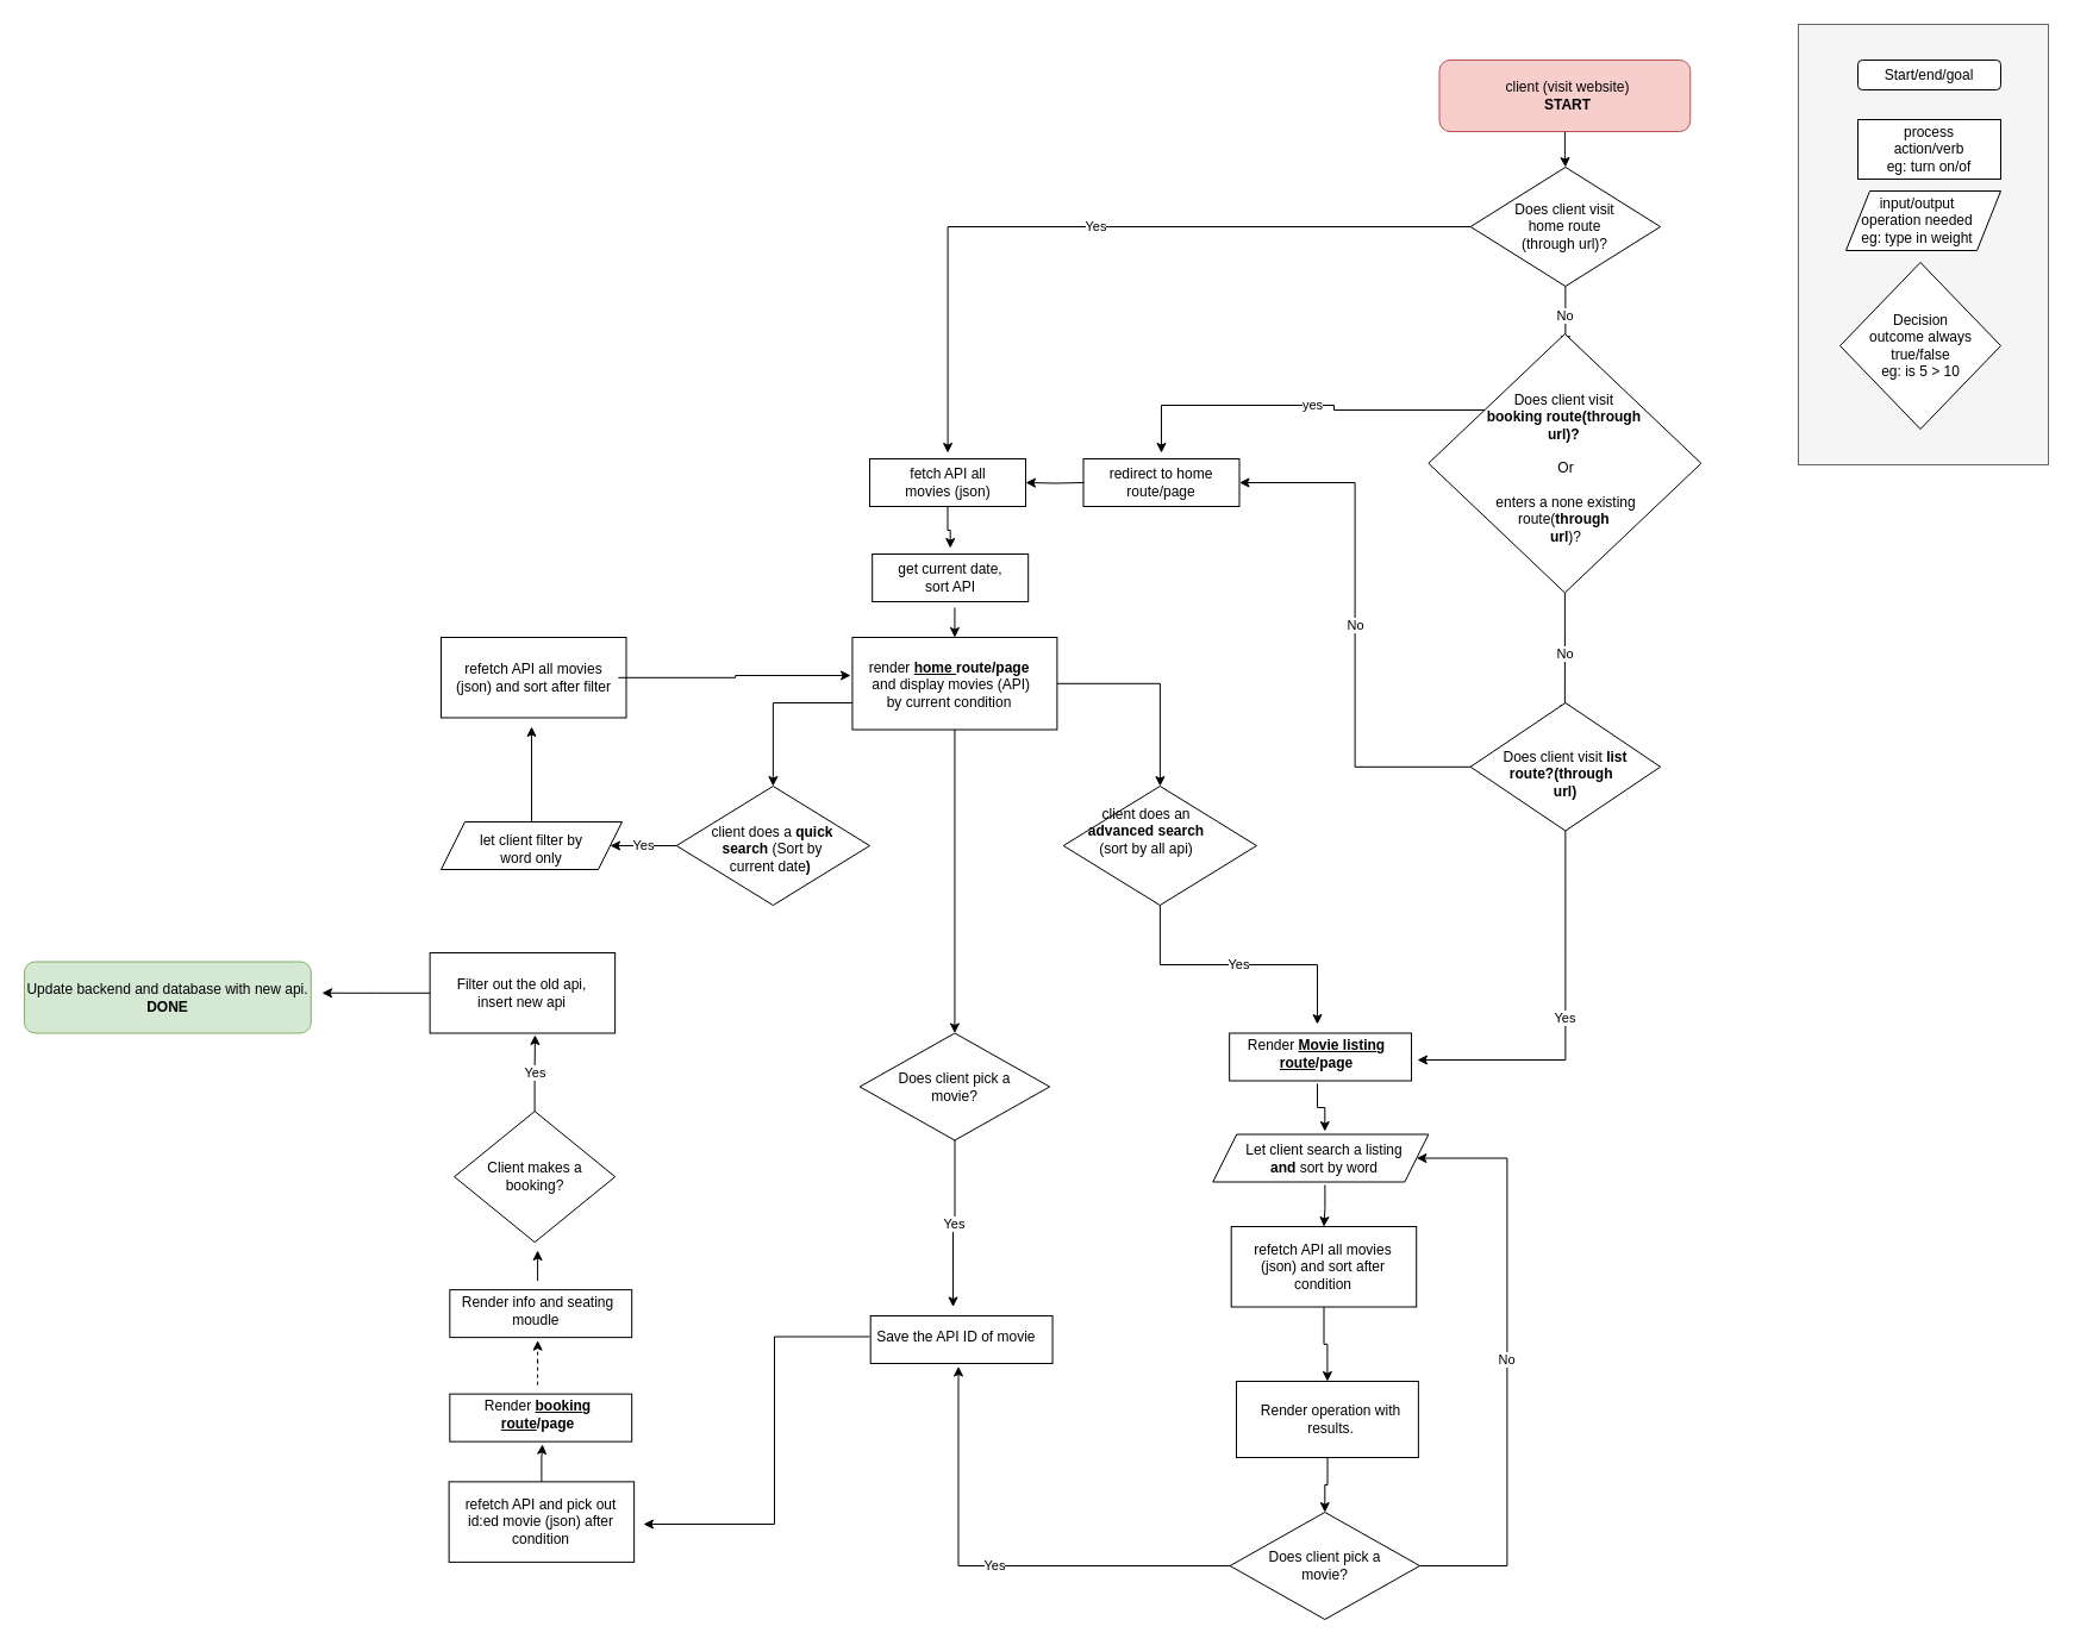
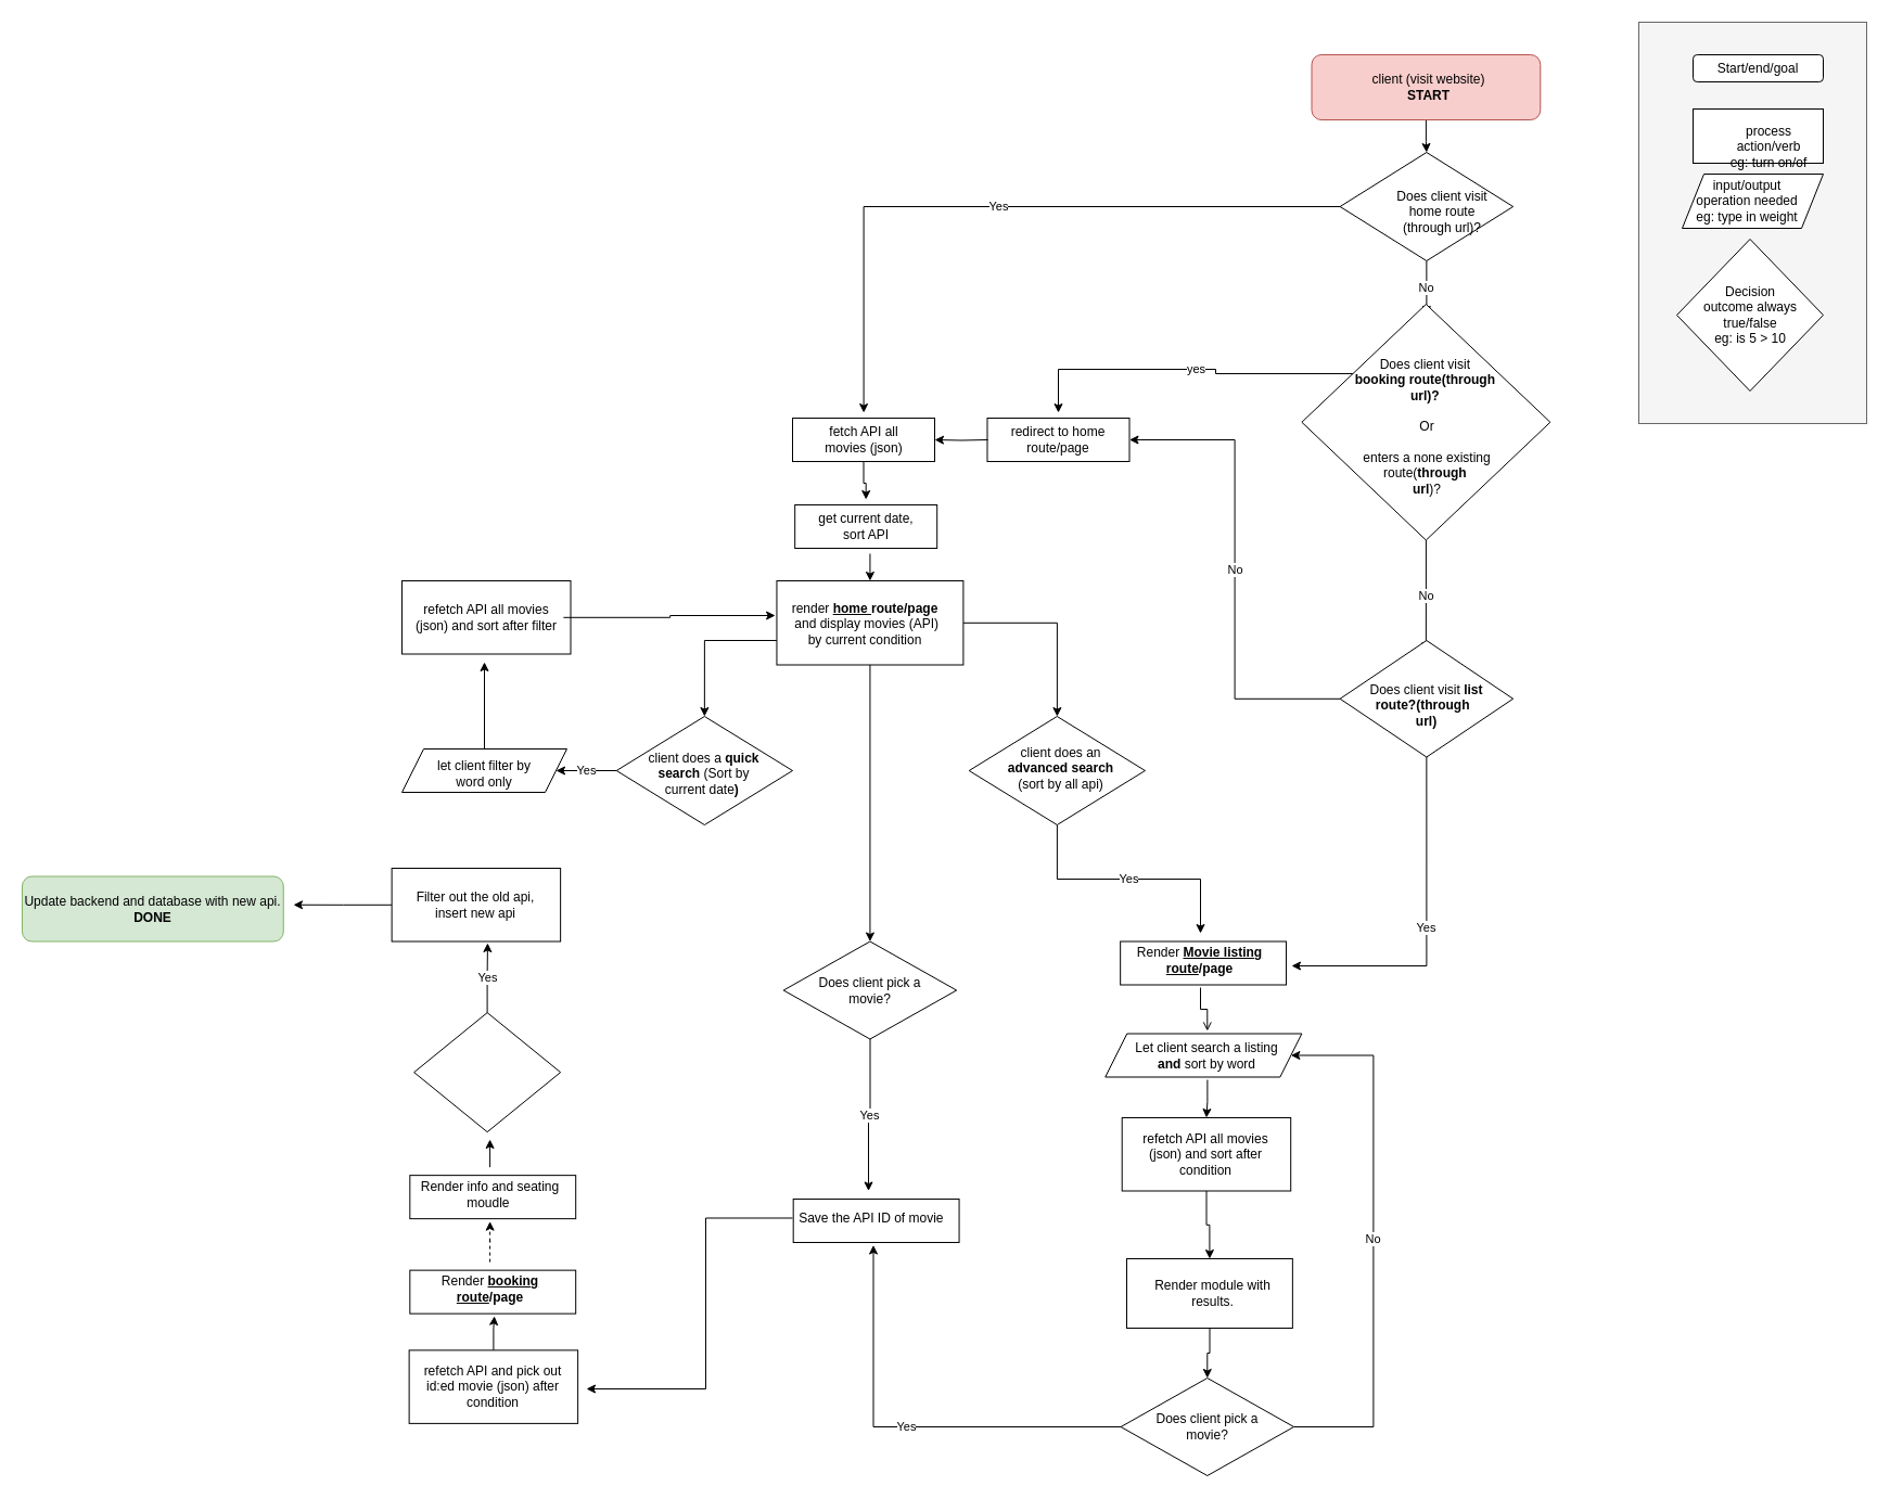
- <mxCell id="7" value="process&lt;br&gt;action/verb&lt;br&gt;eg: turn on/of" style="text;html=1;strokeColor=none;fillColor=none;align=center;verticalAlign=middle;whiteSpace=wrap;rounded=0;" vertex="1" parent="1"><mxGeometry x="1575" y="115" width="90" height="20" as="geometry" /></mxCell>
+ <mxCell id="7" value="process&lt;br&gt;action/verb&lt;br&gt;eg: turn on/of" style="text;html=1;strokeColor=none;fillColor=none;align=center;verticalAlign=middle;whiteSpace=wrap;rounded=0;" vertex="1" parent="1"><mxGeometry x="1585" y="125" width="90" height="20" as="geometry" /></mxCell>
- <mxCell id="25" value="Does client visit home route (through url)?" style="text;html=1;strokeColor=none;fillColor=none;align=center;verticalAlign=middle;whiteSpace=wrap;rounded=0;" vertex="1" parent="1"><mxGeometry x="1259.37" y="180" width="110" height="20" as="geometry" /></mxCell>
+ <mxCell id="25" value="Does client visit home route (through url)?" style="text;html=1;strokeColor=none;fillColor=none;align=center;verticalAlign=middle;whiteSpace=wrap;rounded=0;" vertex="1" parent="1"><mxGeometry x="1274.37" y="185" width="110" height="20" as="geometry" /></mxCell>
- <mxCell id="57" value="client does an &lt;b&gt;advanced search &lt;/b&gt;(sort by all api)" style="text;html=1;strokeColor=none;fillColor=none;align=center;verticalAlign=middle;whiteSpace=wrap;rounded=0;" vertex="1" parent="1"><mxGeometry x="900.25" y="687.5" width="125.25" height="20" as="geometry" /></mxCell>
+ <mxCell id="57" value="client does an &lt;b&gt;advanced search &lt;/b&gt;(sort by all api)" style="text;html=1;strokeColor=none;fillColor=none;align=center;verticalAlign=middle;whiteSpace=wrap;rounded=0;" vertex="1" parent="1"><mxGeometry x="915.25" y="697.5" width="125.25" height="20" as="geometry" /></mxCell>
- <mxCell id="63" style="edgeStyle=orthogonalEdgeStyle;rounded=0;orthogonalLoop=1;jettySize=auto;html=1;entryX=0.5;entryY=0;entryDx=0;entryDy=0;" edge="1" parent="1" source="64" target="44"><mxGeometry relative="1" as="geometry" /></mxCell>
+ <mxCell id="63" style="edgeStyle=orthogonalEdgeStyle;rounded=0;orthogonalLoop=1;jettySize=auto;html=1;entryX=0.5;entryY=0;entryDx=0;entryDy=0;endArrow=open;" edge="1" parent="1" source="64" target="44"><mxGeometry relative="1" as="geometry" /></mxCell>
- <mxCell id="85" value="Client makes a booking?" style="text;html=1;strokeColor=none;fillColor=none;align=center;verticalAlign=middle;whiteSpace=wrap;rounded=0;" vertex="1" parent="83"><mxGeometry x="22.5" y="31.429" width="90" height="47.143" as="geometry" /></mxCell>
- <mxCell id="47" value="Render operation with results." style="text;html=1;strokeColor=none;fillColor=none;align=center;verticalAlign=middle;whiteSpace=wrap;rounded=0;" vertex="1" parent="1"><mxGeometry x="1042.56" y="1167" width="149" height="50" as="geometry" /></mxCell>
+ <mxCell id="47" value="Render module with results." style="text;html=1;strokeColor=none;fillColor=none;align=center;verticalAlign=middle;whiteSpace=wrap;rounded=0;" vertex="1" parent="1"><mxGeometry x="1042.56" y="1167" width="149" height="50" as="geometry" /></mxCell>
